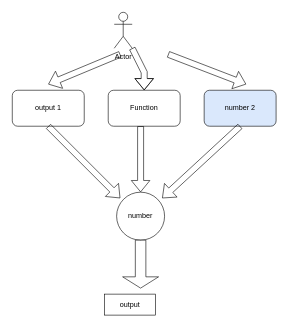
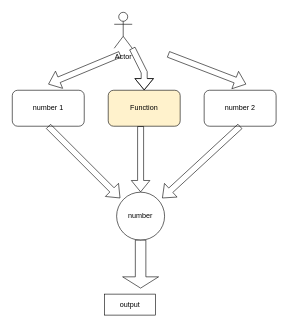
- <mxCell id="4" value="output 1" style="rounded=1;whiteSpace=wrap;html=1;" vertex="1" parent="1"><mxGeometry x="20" y="150" width="120" height="60" as="geometry" /></mxCell>
+ <mxCell id="4" value="number 1" style="rounded=1;whiteSpace=wrap;html=1;" vertex="1" parent="1"><mxGeometry x="20" y="150" width="120" height="60" as="geometry" /></mxCell>
- <mxCell id="3" value="Function" style="rounded=1;whiteSpace=wrap;html=1;" vertex="1" parent="1"><mxGeometry x="180" y="150" width="120" height="60" as="geometry" /></mxCell>
+ <mxCell id="3" value="Function" style="rounded=1;whiteSpace=wrap;html=1;fillColor=#fff2cc;" vertex="1" parent="1"><mxGeometry x="180" y="150" width="120" height="60" as="geometry" /></mxCell>
- <mxCell id="2" value="number 2" style="rounded=1;whiteSpace=wrap;html=1;fillColor=#dae8fc;" vertex="1" parent="1"><mxGeometry x="340" y="150" width="120" height="60" as="geometry" /></mxCell>
+ <mxCell id="2" value="number 2" style="rounded=1;whiteSpace=wrap;html=1;" vertex="1" parent="1"><mxGeometry x="340" y="150" width="120" height="60" as="geometry" /></mxCell>
